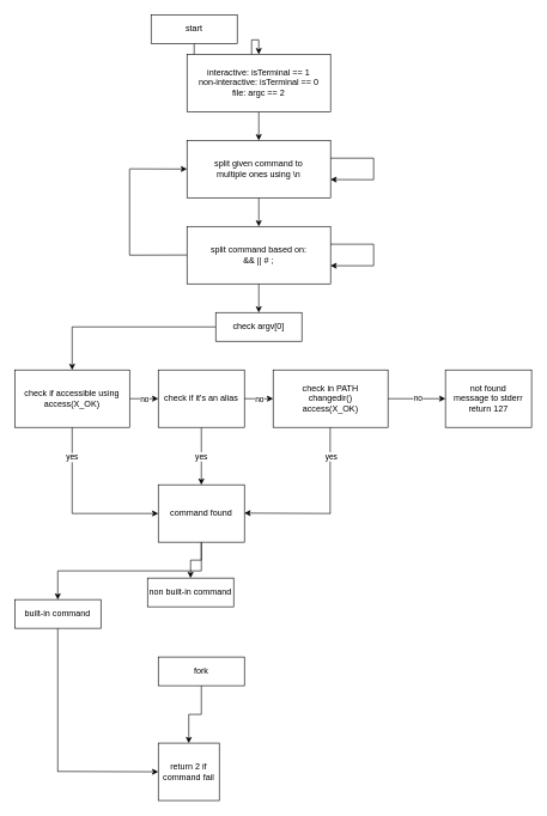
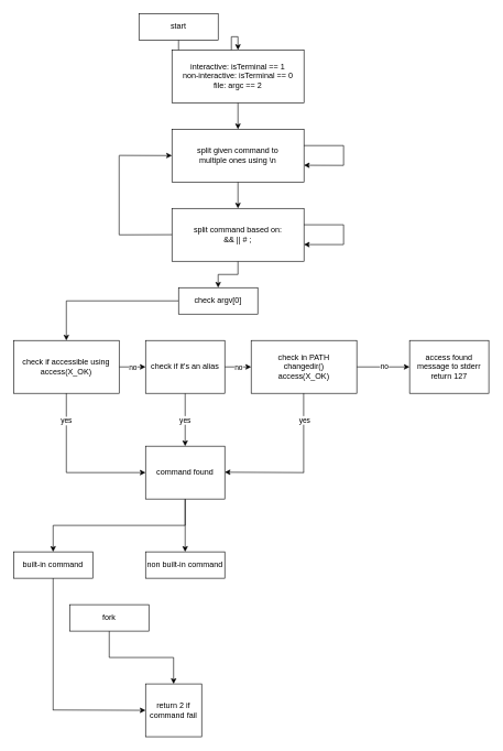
- <mxCell id="20" value="check argv[0]" style="rounded=0;whiteSpace=wrap;html=1;" parent="1" vertex="1"><mxGeometry x="300" y="435" width="120" height="40" as="geometry" /></mxCell>
+ <mxCell id="20" value="check argv[0]" style="rounded=0;whiteSpace=wrap;html=1;" parent="1" vertex="1"><mxGeometry x="270" y="435" width="120" height="40" as="geometry" /></mxCell>
- <mxCell id="32" value="not found&lt;br&gt;message to stderr&lt;br&gt;return 127" style="rounded=0;whiteSpace=wrap;html=1;" parent="1" vertex="1"><mxGeometry x="620" y="515" width="120" height="80" as="geometry" /></mxCell>
+ <mxCell id="32" value="access found&lt;br&gt;message to stderr&lt;br&gt;return 127" style="rounded=0;whiteSpace=wrap;html=1;" parent="1" vertex="1"><mxGeometry x="620" y="515" width="120" height="80" as="geometry" /></mxCell>
- <mxCell id="44" value="non built-in command" style="rounded=0;whiteSpace=wrap;html=1;" parent="1" vertex="1"><mxGeometry x="205" y="805" width="120" height="40" as="geometry" /></mxCell>
+ <mxCell id="44" value="non built-in command" style="rounded=0;whiteSpace=wrap;html=1;" parent="1" vertex="1"><mxGeometry x="220" y="835" width="120" height="40" as="geometry" /></mxCell>
- <mxCell id="46" value="fork" style="rounded=0;whiteSpace=wrap;html=1;" parent="1" vertex="1"><mxGeometry x="220" y="915" width="120" height="40" as="geometry" /></mxCell>
+ <mxCell id="46" value="fork" style="rounded=0;whiteSpace=wrap;html=1;" parent="1" vertex="1"><mxGeometry x="105" y="915" width="120" height="40" as="geometry" /></mxCell>
